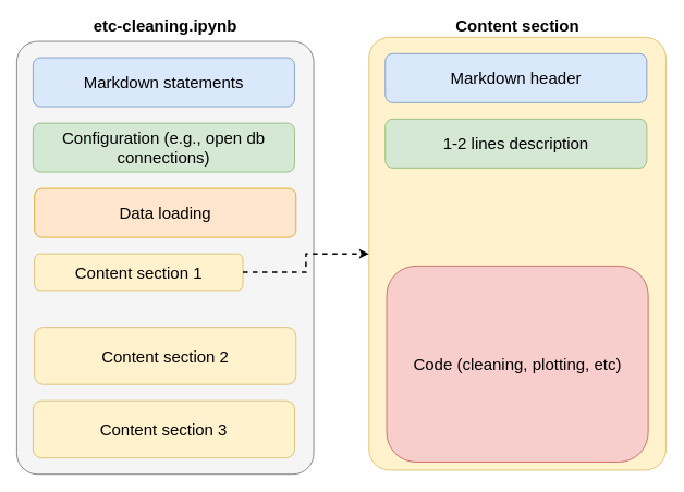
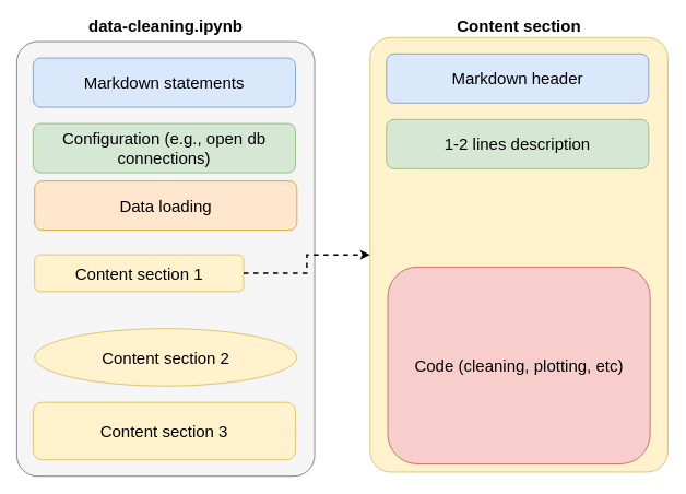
- <mxCell id="4" value="etc-cleaning.ipynb" style="text;html=1;strokeColor=none;fillColor=none;align=center;verticalAlign=middle;whiteSpace=wrap;rounded=0;fontSize=20;fontStyle=1" parent="2" vertex="1"><mxGeometry x="76.71" width="210" height="20" as="geometry" /></mxCell>
+ <mxCell id="4" value="data-cleaning.ipynb" style="text;html=1;strokeColor=none;fillColor=none;align=center;verticalAlign=middle;whiteSpace=wrap;rounded=0;fontSize=20;fontStyle=1" parent="2" vertex="1"><mxGeometry x="76.71" width="210" height="20" as="geometry" /></mxCell>
- <mxCell id="7" value="Data loading" style="rounded=1;whiteSpace=wrap;html=1;fontSize=20;fillColor=#ffe6cc;strokeColor=#d79b00;" parent="2" vertex="1"><mxGeometry x="21.72" y="210" width="320" height="60" as="geometry" /></mxCell>
+ <mxCell id="7" value="Data loading" style="rounded=1;whiteSpace=wrap;html=1;fontSize=20;fillColor=#ffe6cc;strokeColor=#d79b00;" parent="2" vertex="1"><mxGeometry x="21.72" y="200" width="320" height="60" as="geometry" /></mxCell>
- <mxCell id="9" value="Content section 2" style="rounded=1;whiteSpace=wrap;html=1;fontSize=20;fillColor=#fff2cc;strokeColor=#d6b656;" parent="2" vertex="1"><mxGeometry x="21.72" y="380" width="320" height="70" as="geometry" /></mxCell>
+ <mxCell id="9" value="Content section 2" style="ellipse;whiteSpace=wrap;html=1;fontSize=20;fillColor=#fff2cc;strokeColor=#d6b656;" parent="2" vertex="1"><mxGeometry x="21.72" y="380" width="320" height="70" as="geometry" /></mxCell>
